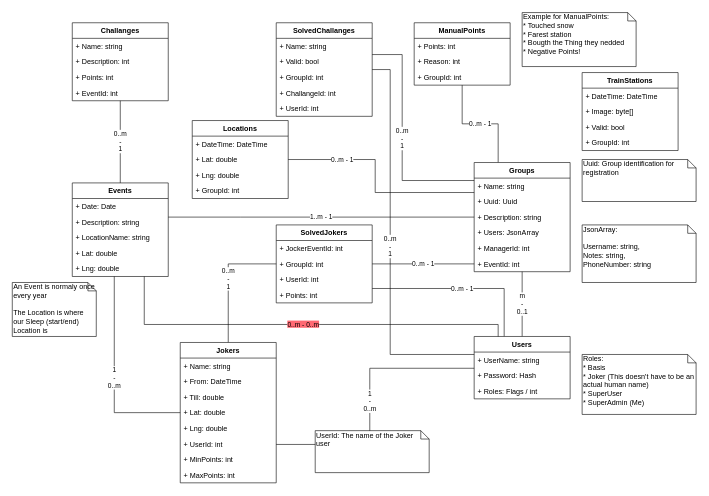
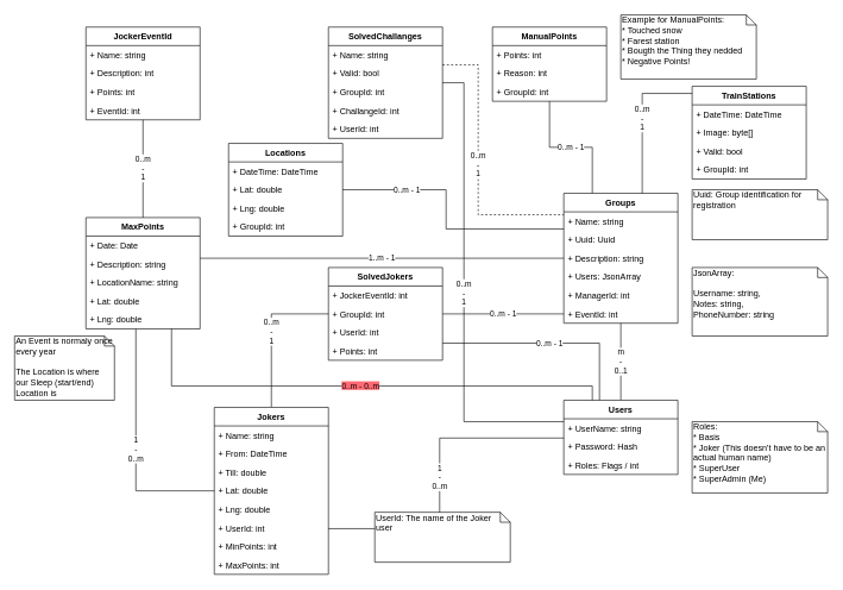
- <mxCell id="54" value="Challanges" style="swimlane;fontStyle=1;align=center;verticalAlign=top;childLayout=stackLayout;horizontal=1;startSize=26;horizontalStack=0;resizeParent=1;resizeParentMax=0;resizeLast=0;collapsible=1;marginBottom=0;" vertex="1" parent="1"><mxGeometry x="120" y="37" width="160" height="130" as="geometry" /></mxCell>
+ <mxCell id="54" value="JockerEventId" style="swimlane;fontStyle=1;align=center;verticalAlign=top;childLayout=stackLayout;horizontal=1;startSize=26;horizontalStack=0;resizeParent=1;resizeParentMax=0;resizeLast=0;collapsible=1;marginBottom=0;" vertex="1" parent="1"><mxGeometry x="120" y="37" width="160" height="130" as="geometry" /></mxCell>
- <mxCell id="70" value="0..m&lt;br&gt;-&lt;br&gt;1" style="edgeStyle=orthogonalEdgeStyle;rounded=0;orthogonalLoop=1;jettySize=auto;html=1;endArrow=none;endFill=0;" edge="1" parent="1" source="71" target="8"><mxGeometry relative="1" as="geometry"><Array as="points"><mxPoint x="670" y="90" /><mxPoint x="670" y="300" /></Array></mxGeometry></mxCell>
+ <mxCell id="70" value="0..m&lt;br&gt;-&lt;br&gt;1" style="edgeStyle=orthogonalEdgeStyle;rounded=0;orthogonalLoop=1;jettySize=auto;html=1;endArrow=none;endFill=0;dashed=1;" edge="1" parent="1" source="71" target="8"><mxGeometry relative="1" as="geometry"><Array as="points"><mxPoint x="670" y="90" /><mxPoint x="670" y="300" /></Array></mxGeometry></mxCell>
+ <mxCell id="41" value="0..m&lt;br&gt;-&lt;br&gt;1" style="edgeStyle=orthogonalEdgeStyle;rounded=0;orthogonalLoop=1;jettySize=auto;html=1;endArrow=none;endFill=0;" parent="1" source="26" target="8" edge="1"><mxGeometry relative="1" as="geometry"><mxPoint x="530" y="220.001" as="sourcePoint" /><mxPoint x="740" y="232.942" as="targetPoint" /><Array as="points"><mxPoint x="900" y="130" /></Array></mxGeometry></mxCell>
- <mxCell id="62" value="Events" style="swimlane;fontStyle=1;align=center;verticalAlign=top;childLayout=stackLayout;horizontal=1;startSize=26;horizontalStack=0;resizeParent=1;resizeParentMax=0;resizeLast=0;collapsible=1;marginBottom=0;" vertex="1" parent="1"><mxGeometry x="120" y="304" width="160" height="156" as="geometry" /></mxCell>
+ <mxCell id="62" value="MaxPoints" style="swimlane;fontStyle=1;align=center;verticalAlign=top;childLayout=stackLayout;horizontal=1;startSize=26;horizontalStack=0;resizeParent=1;resizeParentMax=0;resizeLast=0;collapsible=1;marginBottom=0;" vertex="1" parent="1"><mxGeometry x="120" y="304" width="160" height="156" as="geometry" /></mxCell>
